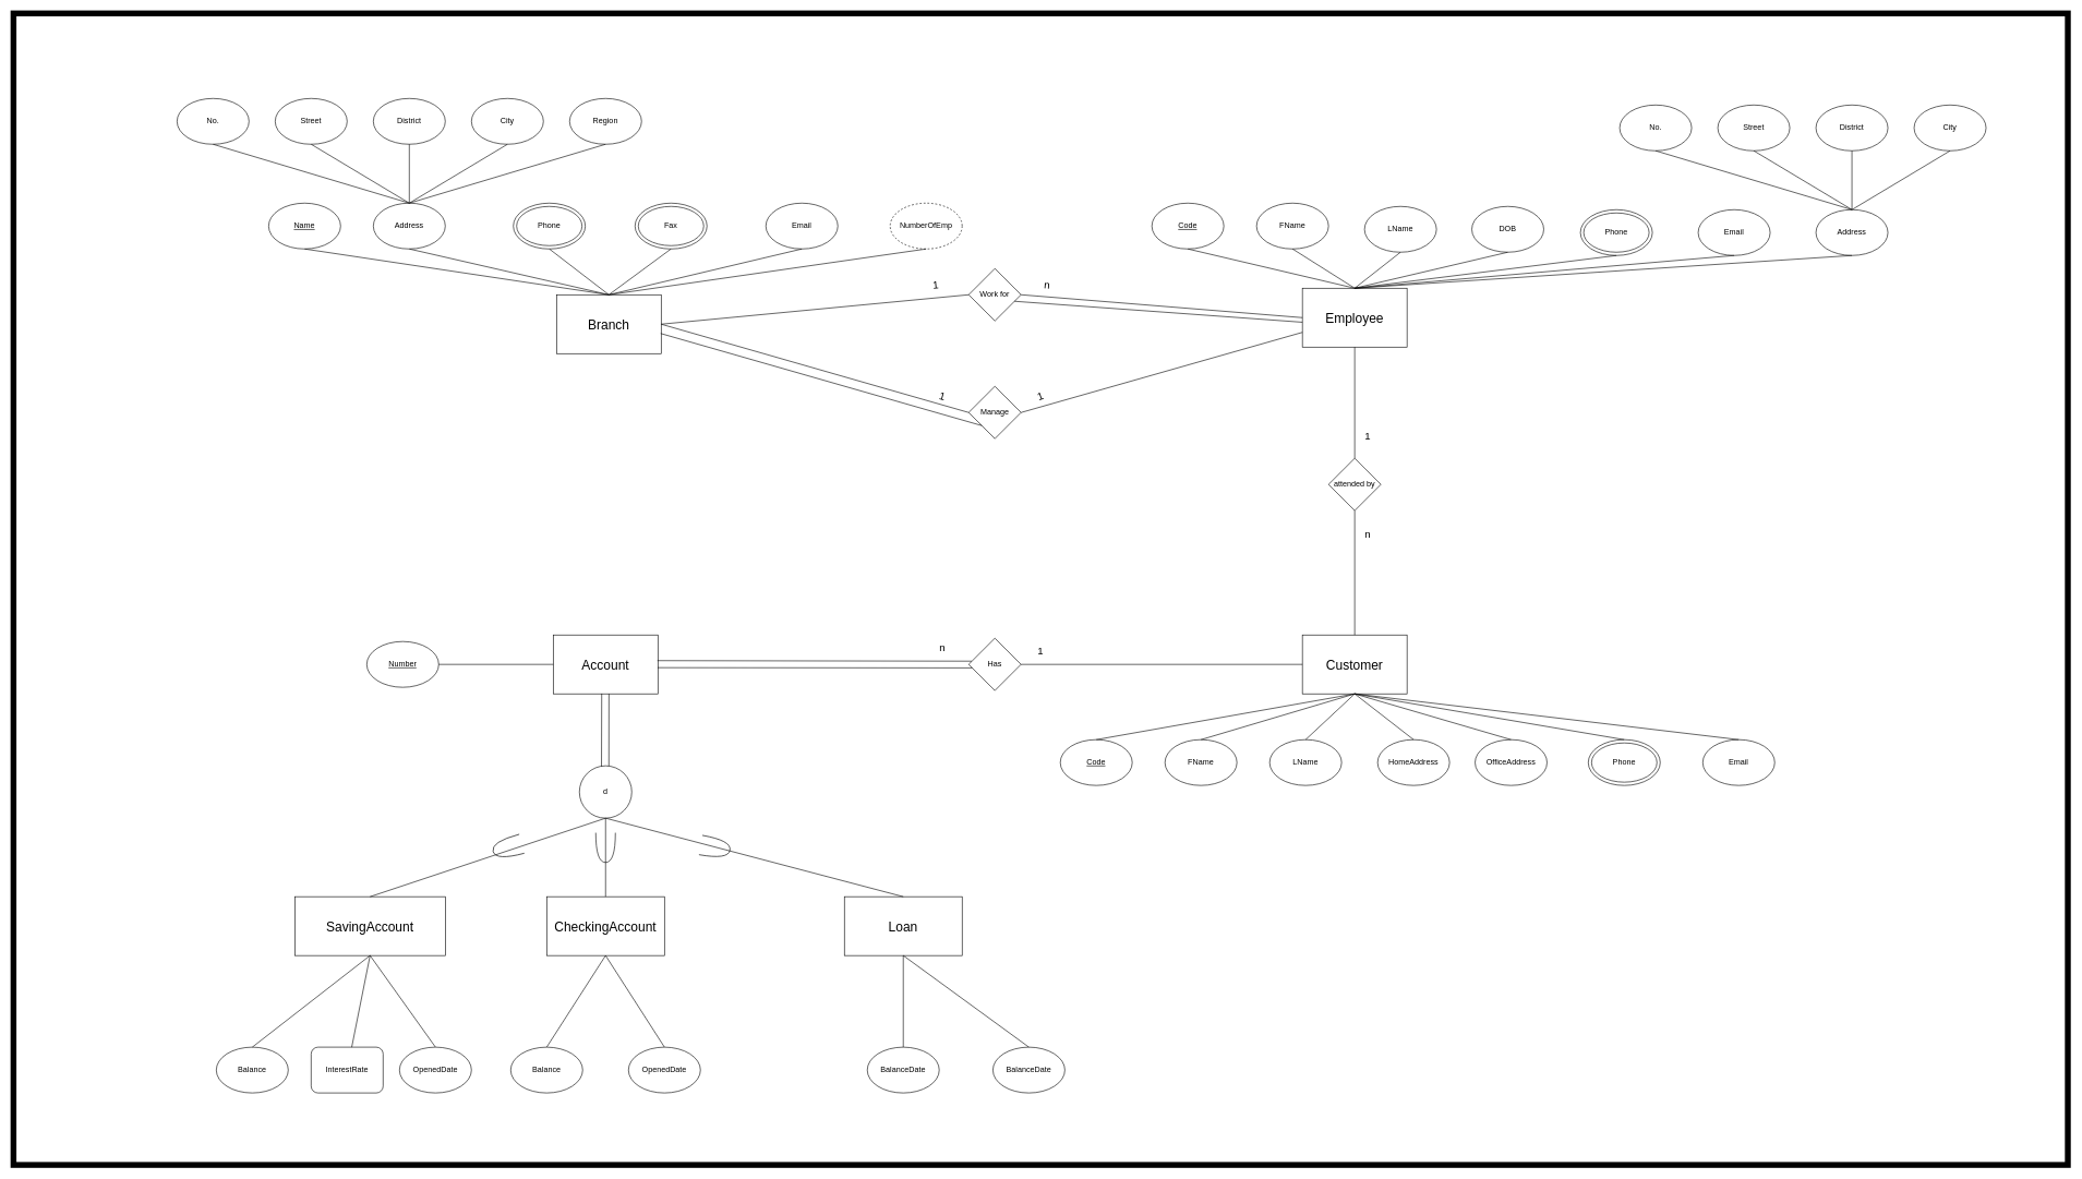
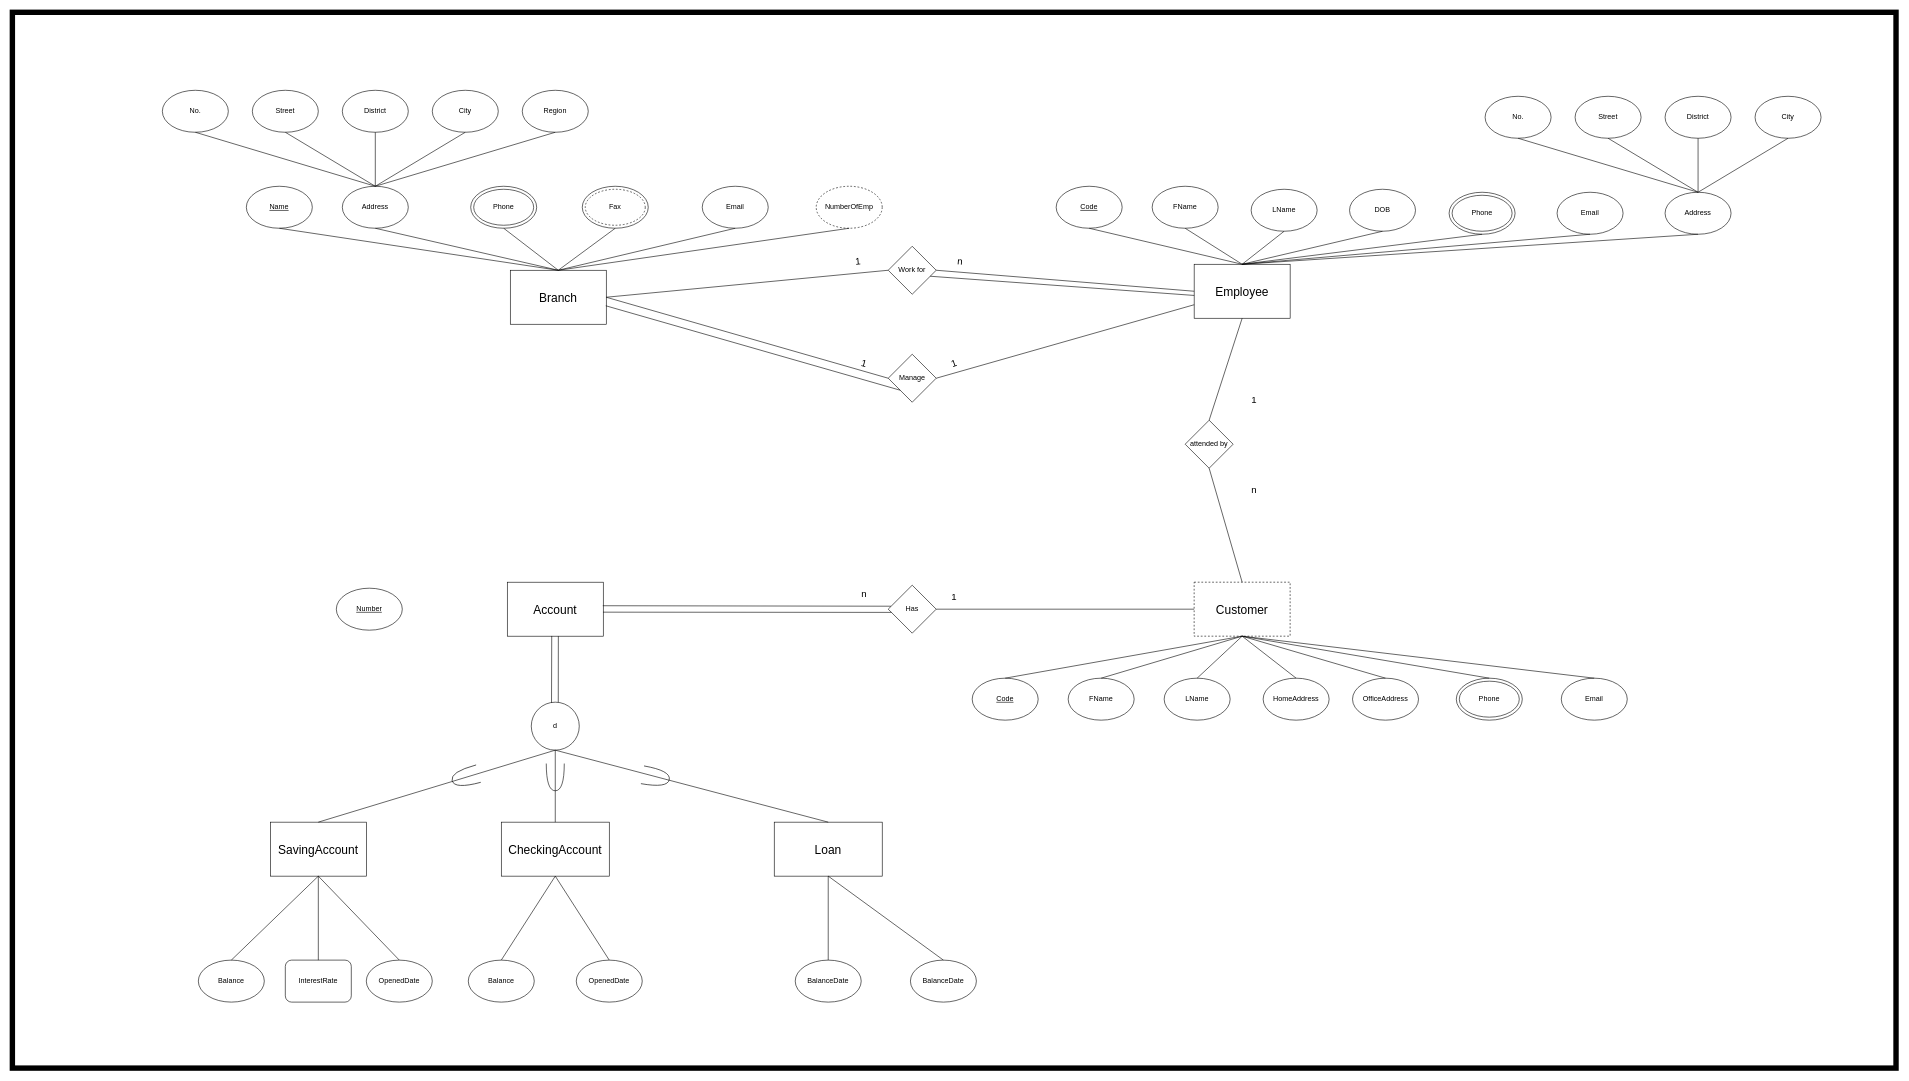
- <mxCell id="19" value="Fax" style="ellipse;whiteSpace=wrap;html=1;" vertex="1" parent="1"><mxGeometry x="975" y="315" width="100" height="60" as="geometry" /></mxCell>
+ <mxCell id="19" value="Fax" style="ellipse;whiteSpace=wrap;html=1;dashed=1;" vertex="1" parent="1"><mxGeometry x="975" y="315" width="100" height="60" as="geometry" /></mxCell>
- <mxCell id="112" value="attended by" style="rhombus;whiteSpace=wrap;html=1;" vertex="1" parent="1"><mxGeometry x="2030" y="700" width="80" height="80" as="geometry" /></mxCell>
+ <mxCell id="112" value="attended by" style="rhombus;whiteSpace=wrap;html=1;" vertex="1" parent="1"><mxGeometry x="1975" y="700" width="80" height="80" as="geometry" /></mxCell>
- <mxCell id="64" value="" style="endArrow=none;html=1;rounded=0;" edge="1" parent="1" source="63" target="62"><mxGeometry width="50" height="50" relative="1" as="geometry"><mxPoint x="880" y="1060" as="sourcePoint" /><mxPoint x="930" y="1010" as="targetPoint" /></mxGeometry></mxCell>
- <mxCell id="88" value="&lt;font style=&quot;font-size: 20px;&quot;&gt;Customer&lt;/font&gt;" style="rounded=0;whiteSpace=wrap;html=1;" vertex="1" parent="1"><mxGeometry x="1990" y="970" width="160" height="90" as="geometry" /></mxCell>
+ <mxCell id="88" value="&lt;font style=&quot;font-size: 20px;&quot;&gt;Customer&lt;/font&gt;" style="rounded=0;whiteSpace=wrap;html=1;dashed=1;" vertex="1" parent="1"><mxGeometry x="1990" y="970" width="160" height="90" as="geometry" /></mxCell>
- <mxCell id="68" value="&lt;font style=&quot;font-size: 20px;&quot;&gt;SavingAccount&lt;/font&gt;" style="rounded=0;whiteSpace=wrap;html=1;" vertex="1" parent="1"><mxGeometry x="450" y="1370" width="230" height="90" as="geometry" /></mxCell>
+ <mxCell id="68" value="&lt;font style=&quot;font-size: 20px;&quot;&gt;SavingAccount&lt;/font&gt;" style="rounded=0;whiteSpace=wrap;html=1;" vertex="1" parent="1"><mxGeometry x="450" y="1370" width="160" height="90" as="geometry" /></mxCell>
